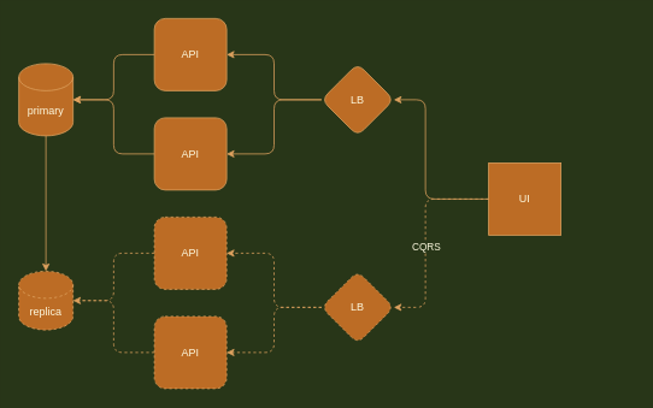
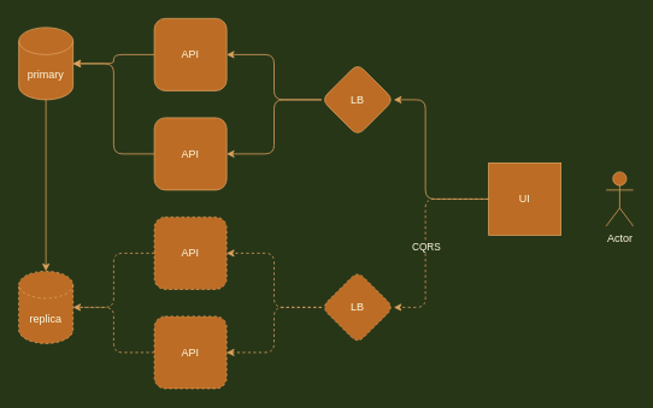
- <mxCell id="5" value="primary" style="shape=cylinder3;whiteSpace=wrap;html=1;boundedLbl=1;backgroundOutline=1;size=15;fillColor=#BC6C25;strokeColor=#DDA15E;fontColor=#FEFAE0;rounded=1;" parent="1" vertex="1"><mxGeometry x="20" y="70" width="60" height="80" as="geometry" /></mxCell>
+ <mxCell id="5" value="primary" style="shape=cylinder3;whiteSpace=wrap;html=1;boundedLbl=1;backgroundOutline=1;size=15;fillColor=#BC6C25;strokeColor=#DDA15E;fontColor=#FEFAE0;rounded=1;" parent="1" vertex="1"><mxGeometry x="20" y="30" width="60" height="80" as="geometry" /></mxCell>
+ <mxCell id="6" value="Actor" style="shape=umlActor;verticalLabelPosition=bottom;verticalAlign=top;html=1;outlineConnect=0;fillColor=#BC6C25;strokeColor=#DDA15E;fontColor=#FEFAE0;rounded=1;" parent="1" vertex="1"><mxGeometry x="670" y="190" width="30" height="60" as="geometry" /></mxCell>
- <mxCell id="18" value="replica" style="shape=cylinder3;whiteSpace=wrap;html=1;boundedLbl=1;backgroundOutline=1;size=15;dashed=1;fillColor=#BC6C25;strokeColor=#DDA15E;fontColor=#FEFAE0;rounded=1;" vertex="1" parent="1"><mxGeometry x="20" y="300" width="60" height="65" as="geometry" /></mxCell>
+ <mxCell id="18" value="replica" style="shape=cylinder3;whiteSpace=wrap;html=1;boundedLbl=1;backgroundOutline=1;size=15;dashed=1;fillColor=#BC6C25;strokeColor=#DDA15E;fontColor=#FEFAE0;rounded=1;" vertex="1" parent="1"><mxGeometry x="20" y="300" width="60" height="80" as="geometry" /></mxCell>
